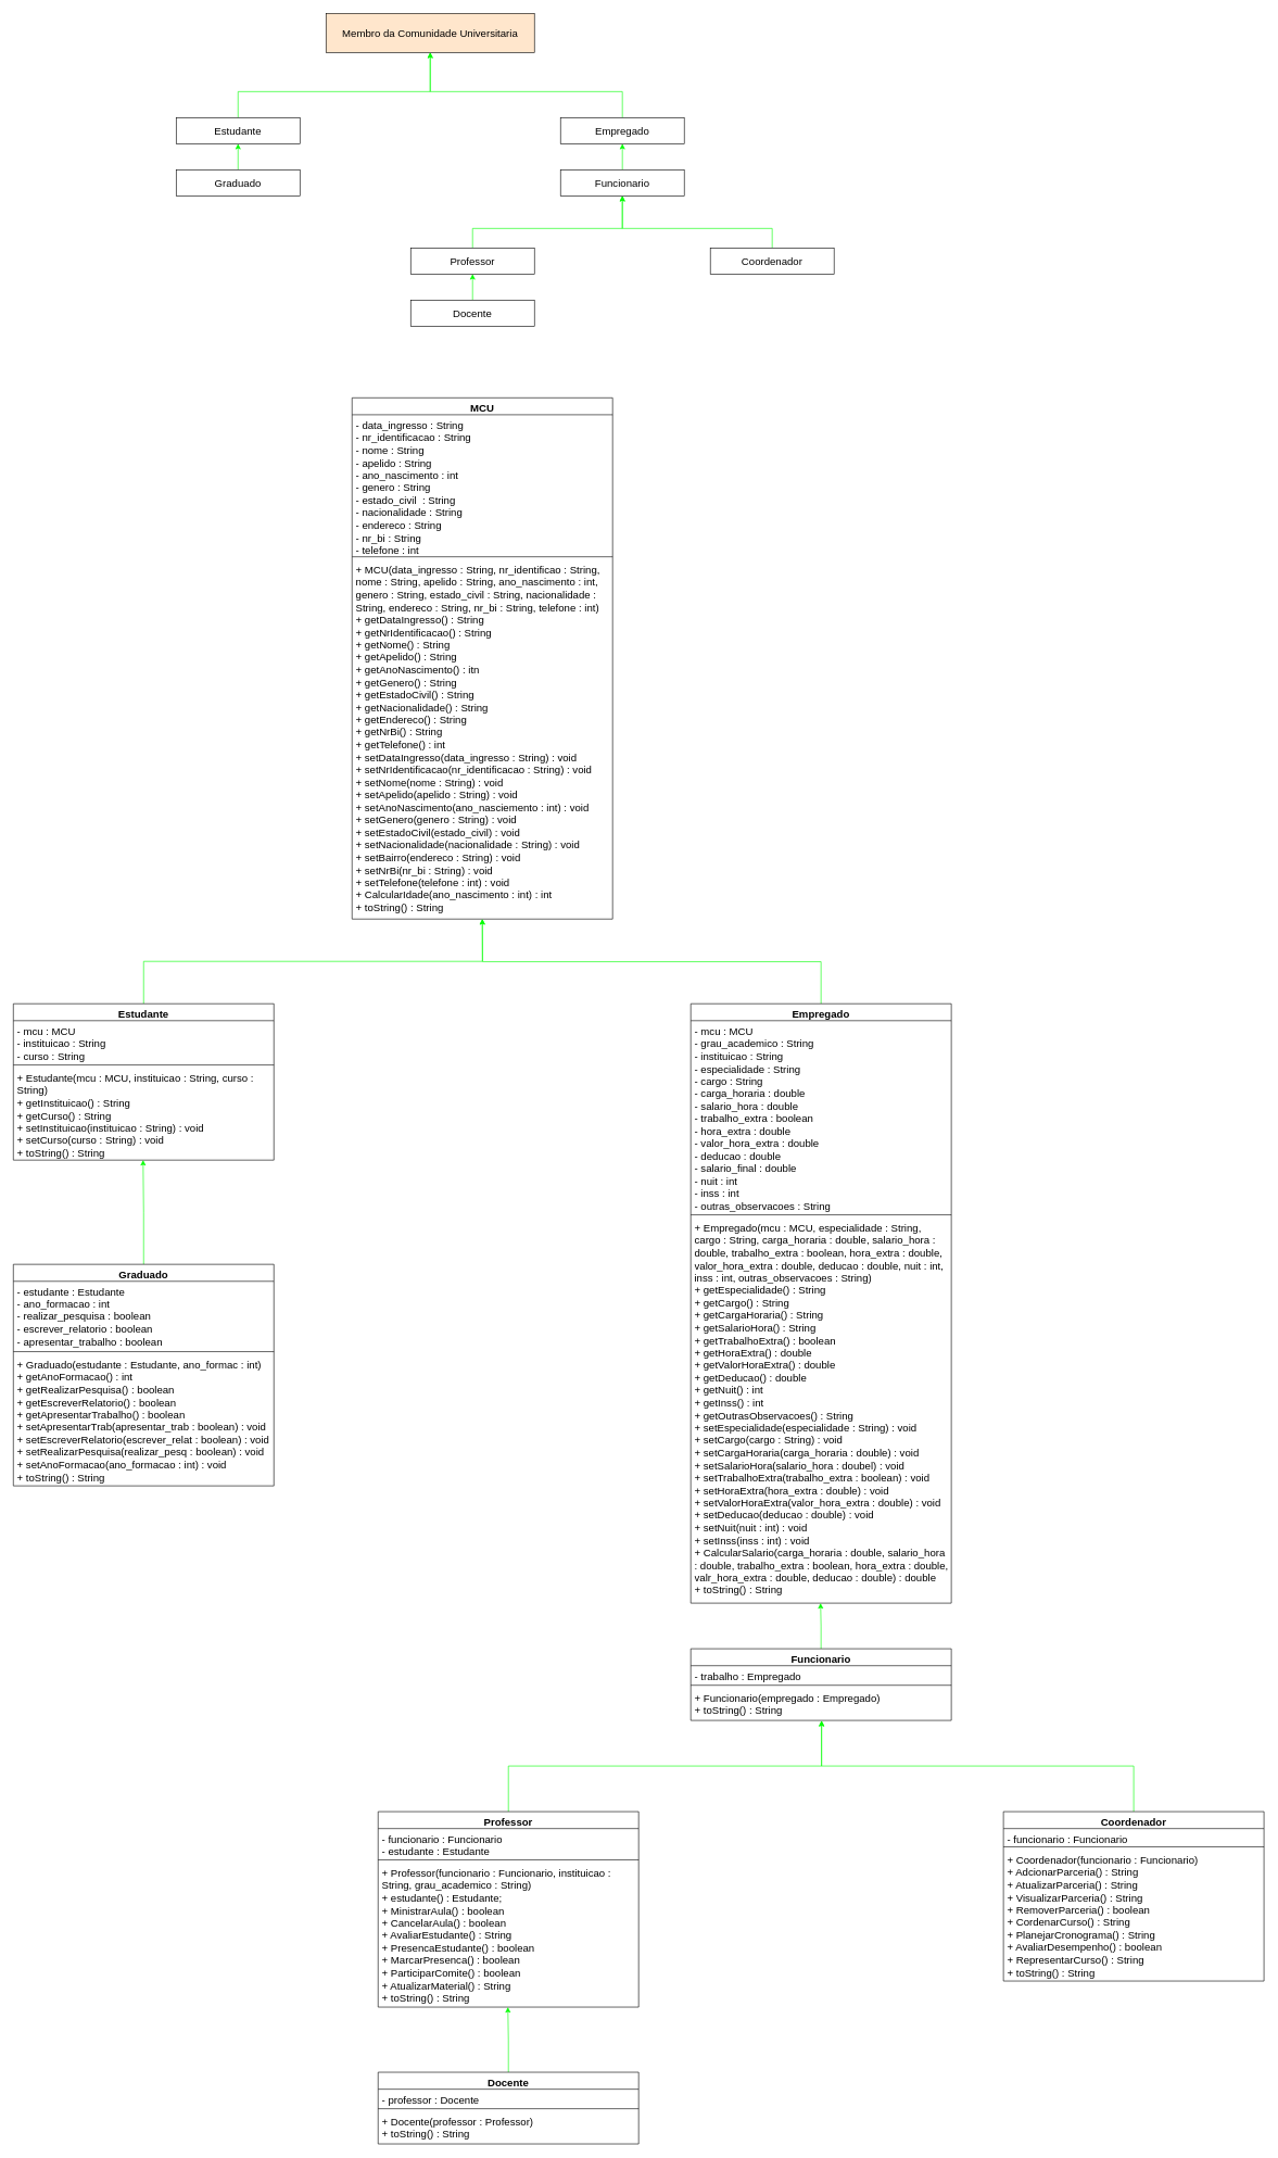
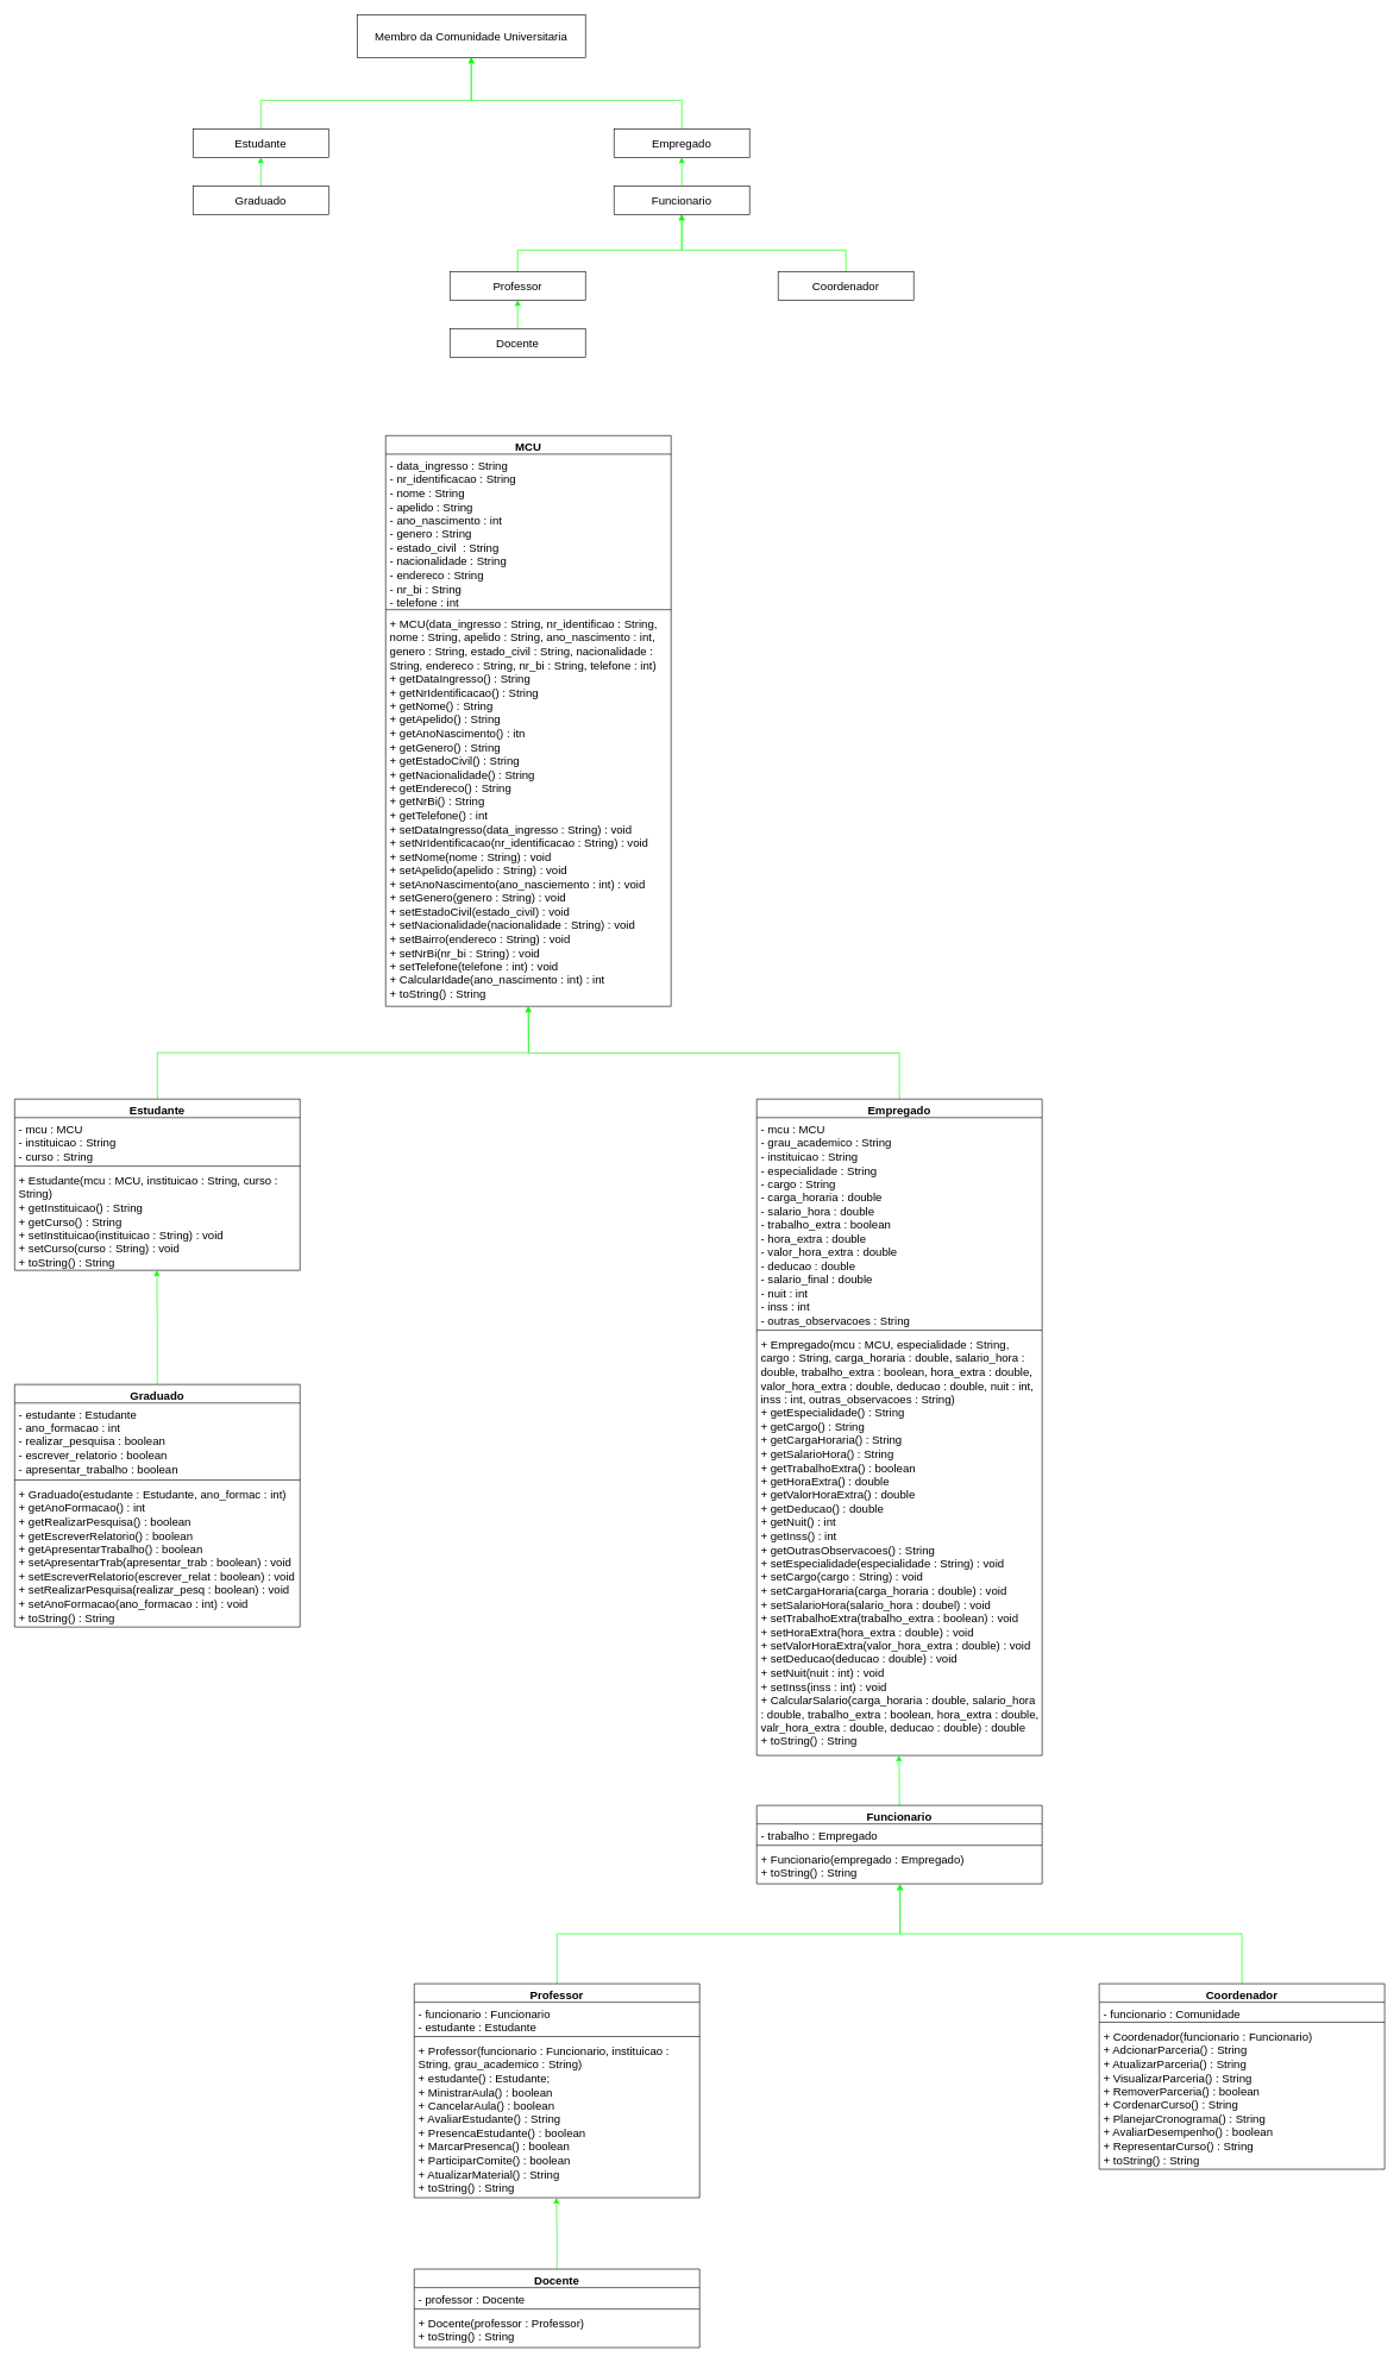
- <mxCell id="2" value="Membro da Comunidade Universitaria" style="html=1;whiteSpace=wrap;fontSize=16;fillColor=#ffe6cc;" parent="1" vertex="1"><mxGeometry x="500" y="20" width="320" height="60" as="geometry" /></mxCell>
+ <mxCell id="2" value="Membro da Comunidade Universitaria" style="html=1;whiteSpace=wrap;fontSize=16;" parent="1" vertex="1"><mxGeometry x="500" y="20" width="320" height="60" as="geometry" /></mxCell>
- <mxCell id="53" value="- funcionario : Funcionario&lt;br&gt;" style="text;strokeColor=none;fillColor=none;align=left;verticalAlign=top;spacingLeft=4;spacingRight=4;overflow=hidden;rotatable=0;points=[[0,0.5],[1,0.5]];portConstraint=eastwest;whiteSpace=wrap;html=1;fontSize=16;" parent="52" vertex="1"><mxGeometry y="26" width="400" height="24" as="geometry" /></mxCell>
+ <mxCell id="53" value="- funcionario : Comunidade&lt;br&gt;" style="text;strokeColor=none;fillColor=none;align=left;verticalAlign=top;spacingLeft=4;spacingRight=4;overflow=hidden;rotatable=0;points=[[0,0.5],[1,0.5]];portConstraint=eastwest;whiteSpace=wrap;html=1;fontSize=16;" parent="52" vertex="1"><mxGeometry y="26" width="400" height="24" as="geometry" /></mxCell>
